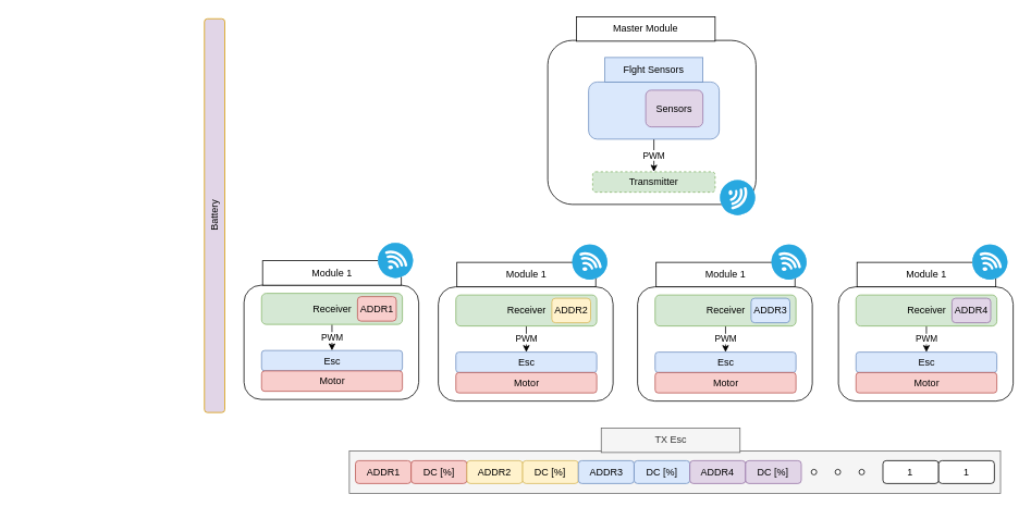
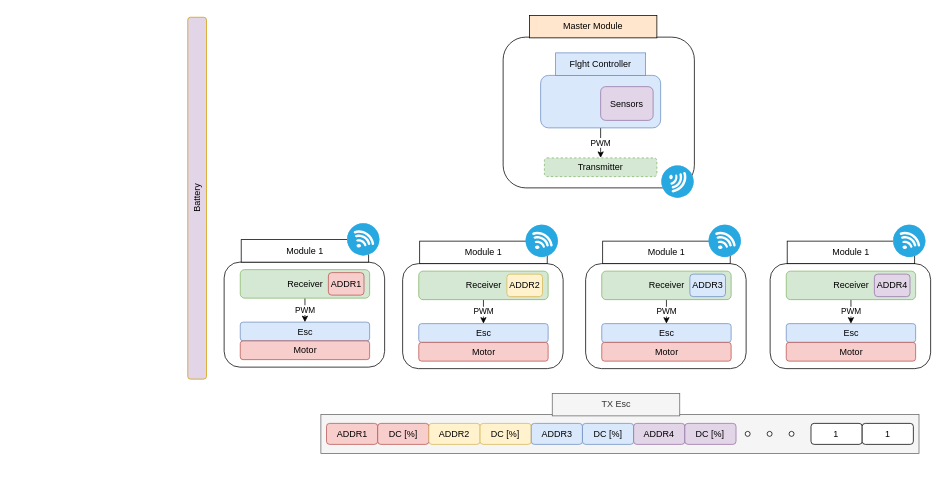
- <mxCell id="3" value="Master Module" style="rounded=0;whiteSpace=wrap;html=1;" parent="1" vertex="1"><mxGeometry x="705" y="20" width="170" height="30" as="geometry" /></mxCell>
+ <mxCell id="3" value="Master Module" style="rounded=0;whiteSpace=wrap;html=1;fillColor=#ffe6cc;" parent="1" vertex="1"><mxGeometry x="705" y="20" width="170" height="30" as="geometry" /></mxCell>
- <mxCell id="10" value="Flght Sensors" style="rounded=0;whiteSpace=wrap;html=1;fillColor=#dae8fc;strokeColor=#6c8ebf;" parent="7" vertex="1"><mxGeometry x="20" width="120" height="30" as="geometry" /></mxCell>
+ <mxCell id="10" value="Flght Controller" style="rounded=0;whiteSpace=wrap;html=1;fillColor=#dae8fc;strokeColor=#6c8ebf;" parent="7" vertex="1"><mxGeometry x="20" width="120" height="30" as="geometry" /></mxCell>
- <mxCell id="9" value="Sensors" style="rounded=1;whiteSpace=wrap;html=1;fillColor=#e1d5e7;strokeColor=#9673a6;" parent="7" vertex="1"><mxGeometry x="70" y="40" width="70" height="45" as="geometry" /></mxCell>
+ <mxCell id="9" value="Sensors" style="rounded=1;whiteSpace=wrap;html=1;fillColor=#e1d5e7;strokeColor=#9673a6;" parent="7" vertex="1"><mxGeometry x="80" y="45" width="70" height="45" as="geometry" /></mxCell>
